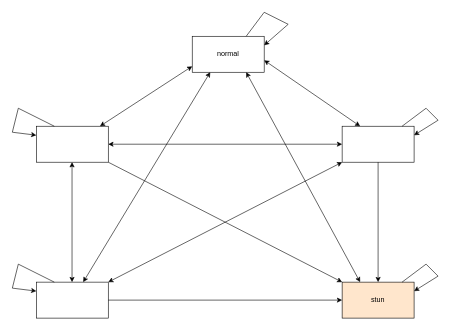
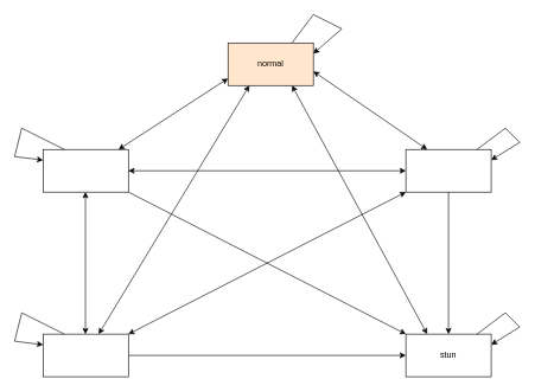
- <mxCell id="2" value="normal" style="rounded=0;whiteSpace=wrap;html=1;" vertex="1" parent="1"><mxGeometry x="320" y="60" width="120" height="60" as="geometry" /></mxCell>
+ <mxCell id="2" value="normal" style="rounded=0;whiteSpace=wrap;html=1;fillColor=#ffe6cc;" vertex="1" parent="1"><mxGeometry x="320" y="60" width="120" height="60" as="geometry" /></mxCell>
- <mxCell id="6" value="stun" style="rounded=0;whiteSpace=wrap;html=1;fillColor=#ffe6cc;" vertex="1" parent="1"><mxGeometry x="570" y="470" width="120" height="60" as="geometry" /></mxCell>
+ <mxCell id="6" value="stun" style="rounded=0;whiteSpace=wrap;html=1;" vertex="1" parent="1"><mxGeometry x="570" y="470" width="120" height="60" as="geometry" /></mxCell>
